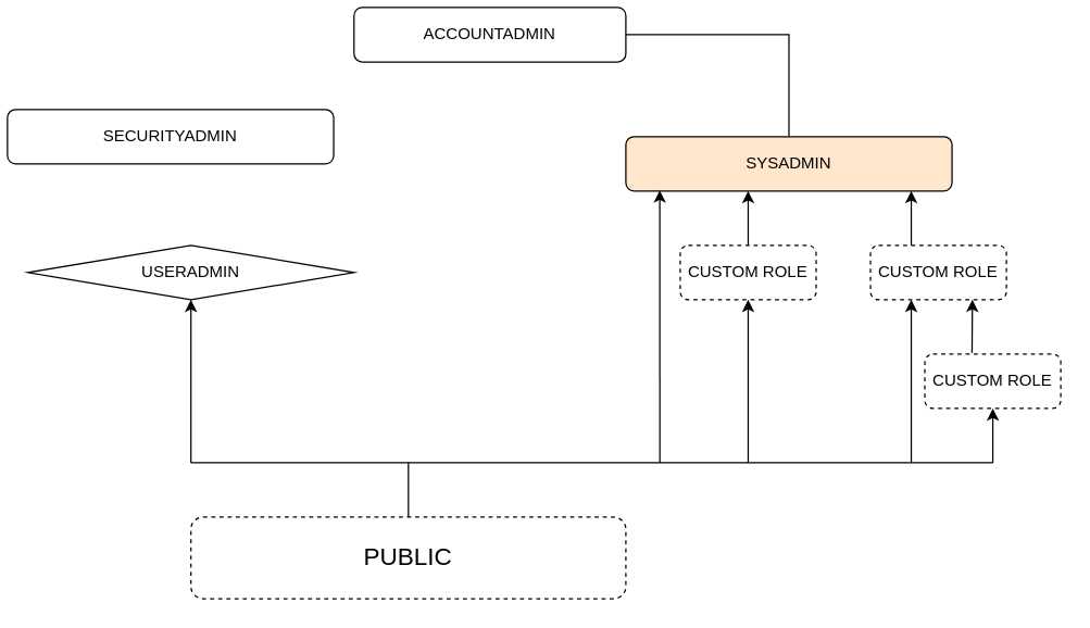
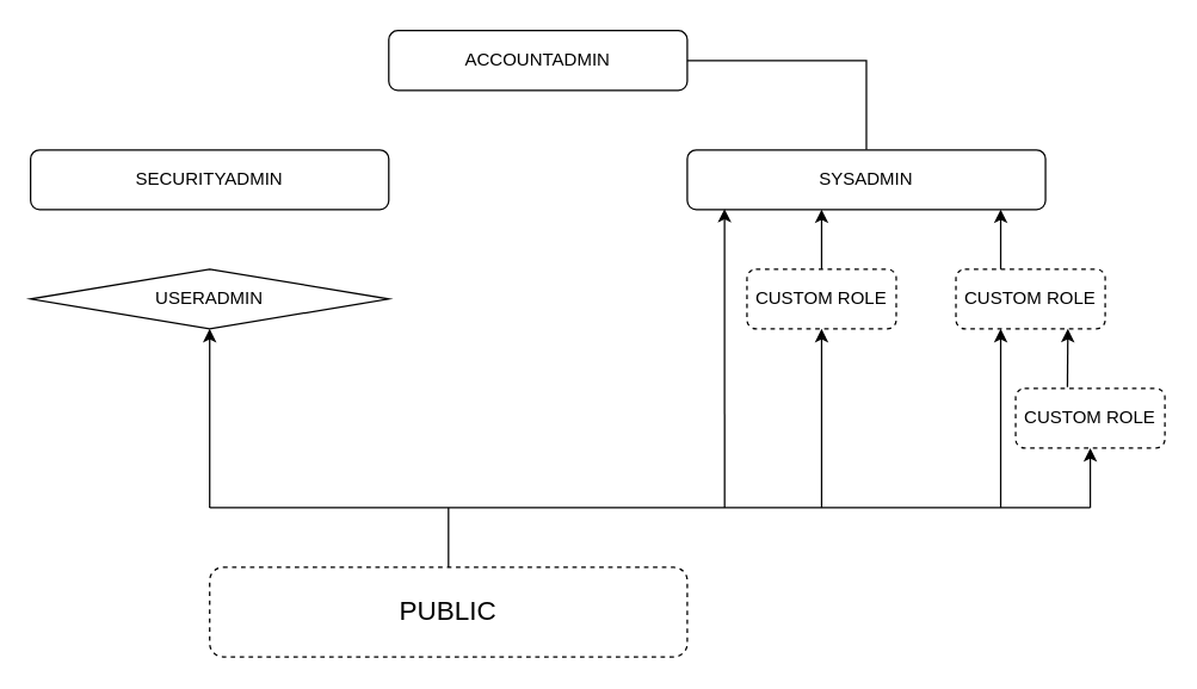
- <mxCell id="2" value="ACCOUNTADMIN" style="rounded=1;whiteSpace=wrap;html=1;" vertex="1" parent="1"><mxGeometry x="260" y="5" width="200" height="40" as="geometry" /></mxCell>
+ <mxCell id="2" value="ACCOUNTADMIN" style="rounded=1;whiteSpace=wrap;html=1;" vertex="1" parent="1"><mxGeometry x="260" y="20" width="200" height="40" as="geometry" /></mxCell>
- <mxCell id="3" value="SECURITYADMIN" style="rounded=1;whiteSpace=wrap;html=1;" vertex="1" parent="1"><mxGeometry x="5" y="80" width="240" height="40" as="geometry" /></mxCell>
+ <mxCell id="3" value="SECURITYADMIN" style="rounded=1;whiteSpace=wrap;html=1;" vertex="1" parent="1"><mxGeometry x="20" y="100" width="240" height="40" as="geometry" /></mxCell>
- <mxCell id="5" value="SYSADMIN" style="rounded=1;whiteSpace=wrap;html=1;fillColor=#ffe6cc;" vertex="1" parent="1"><mxGeometry x="460" y="100" width="240" height="40" as="geometry" /></mxCell>
+ <mxCell id="5" value="SYSADMIN" style="rounded=1;whiteSpace=wrap;html=1;" vertex="1" parent="1"><mxGeometry x="460" y="100" width="240" height="40" as="geometry" /></mxCell>
